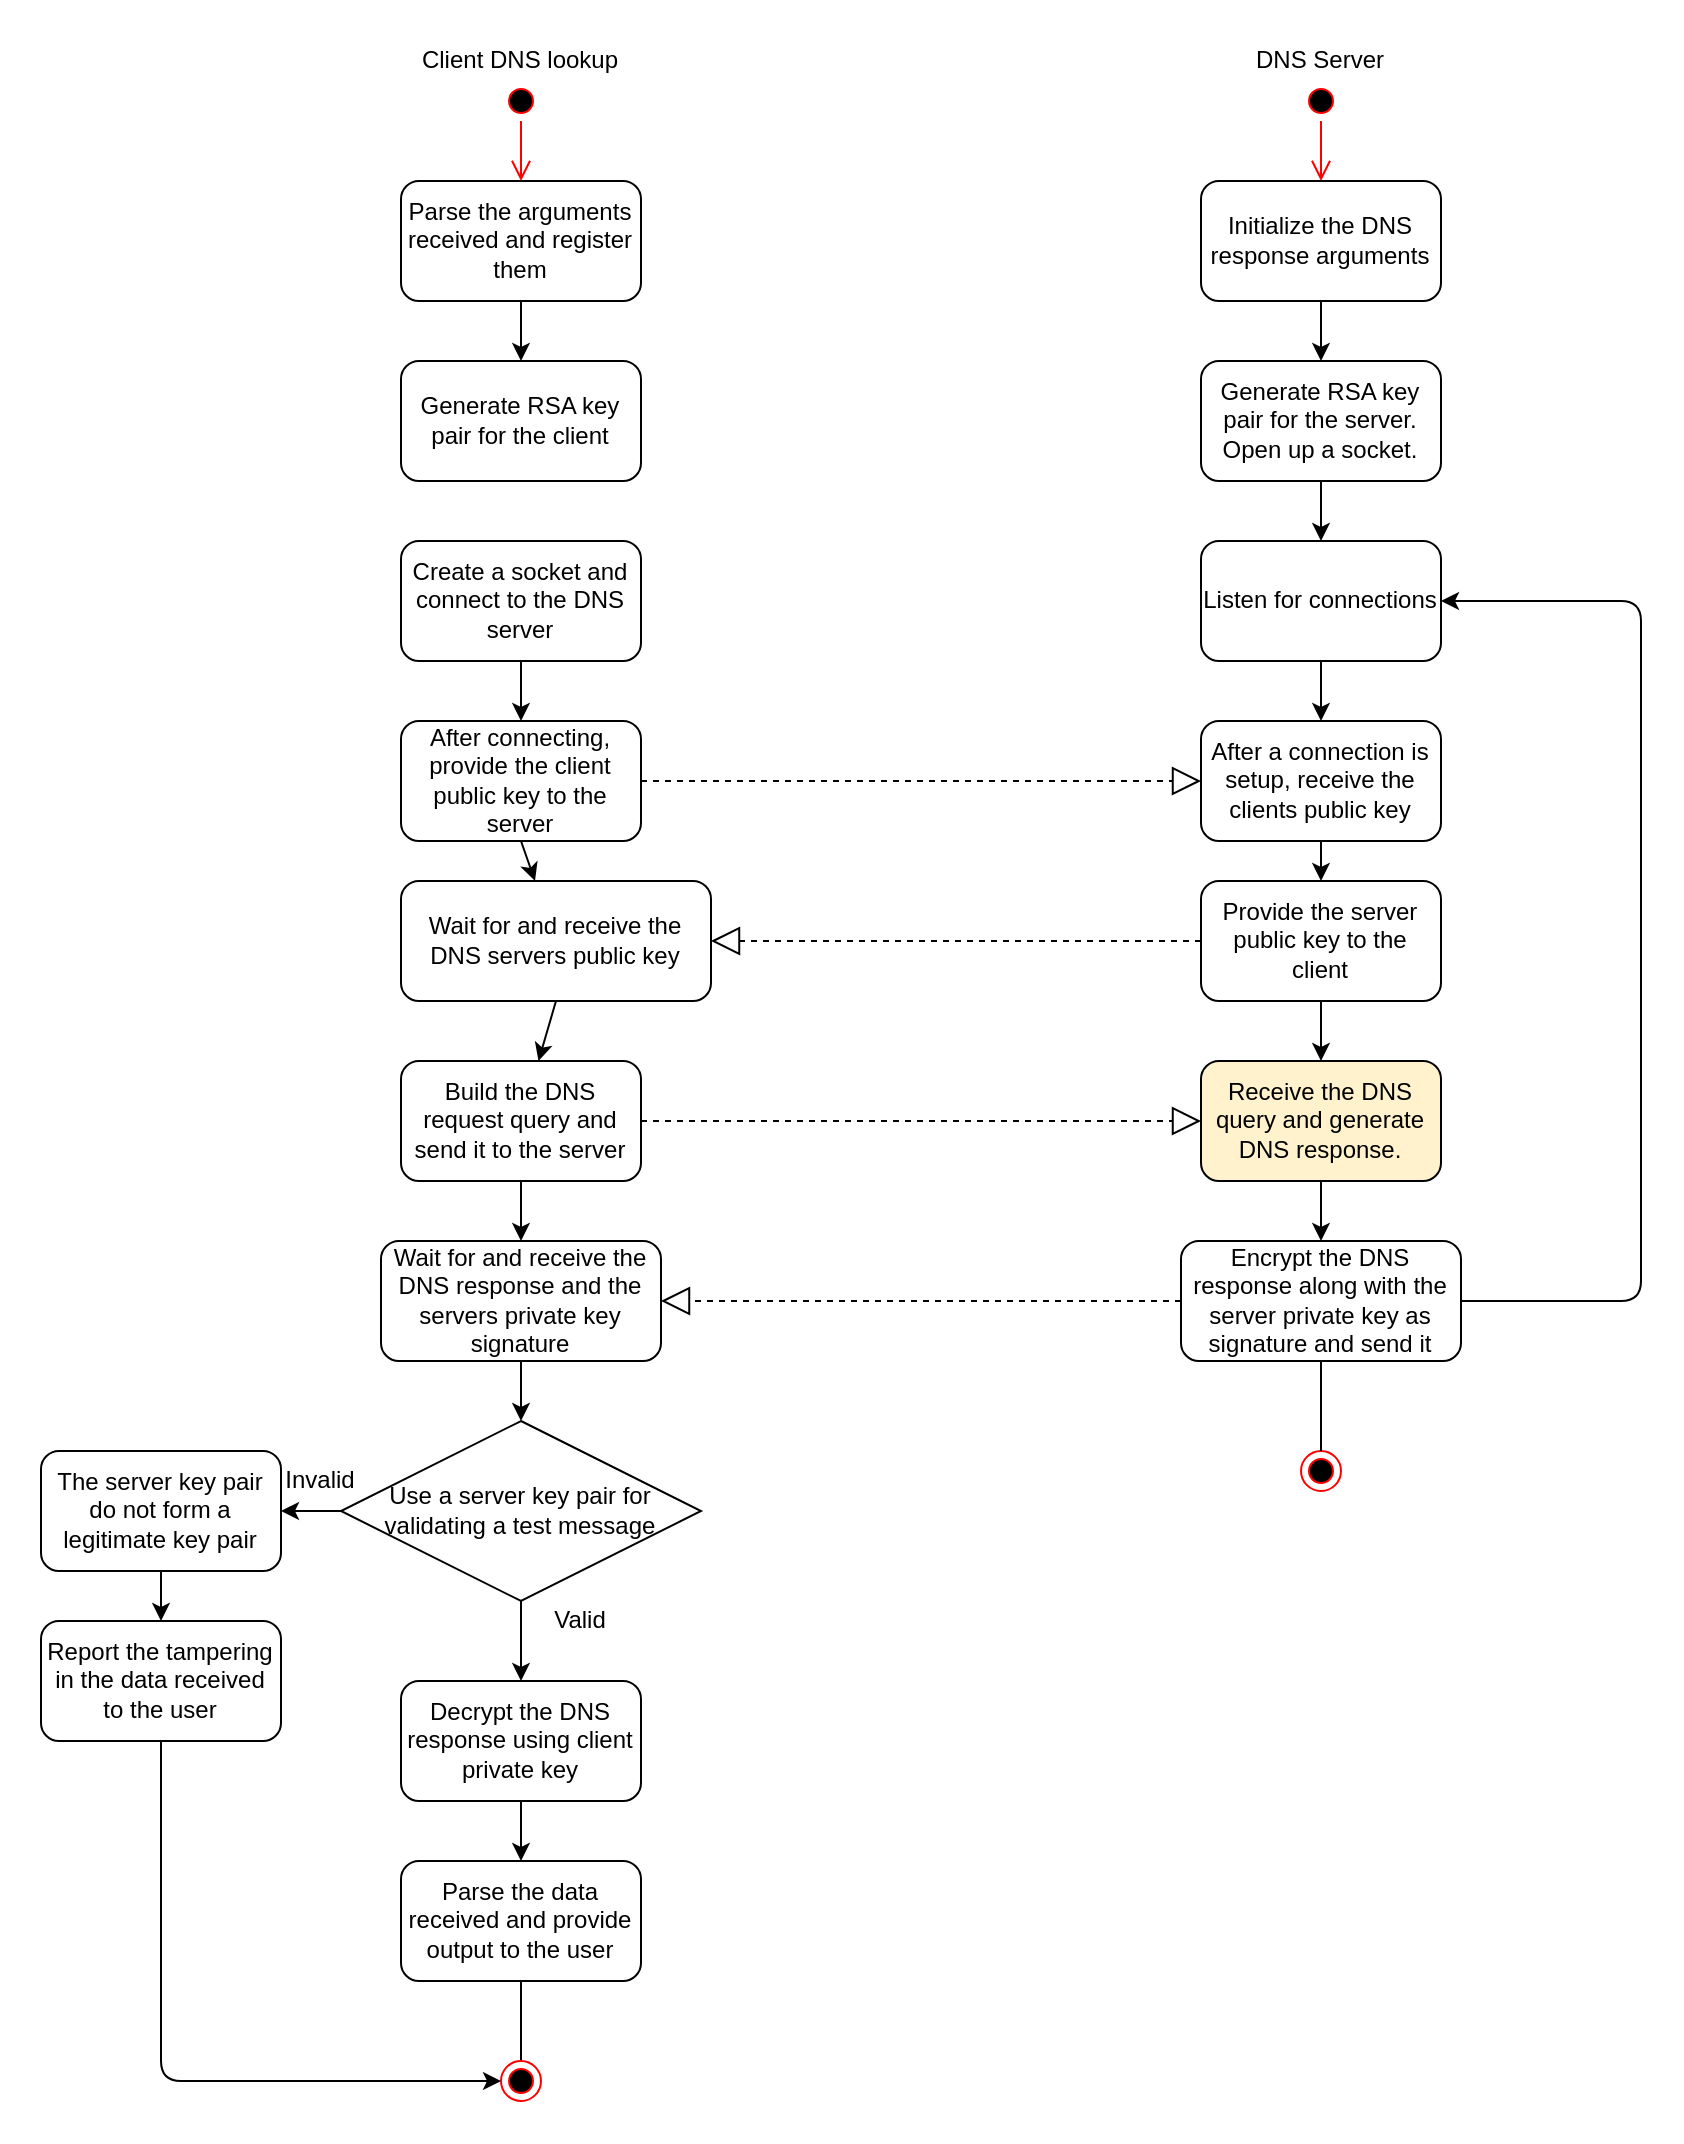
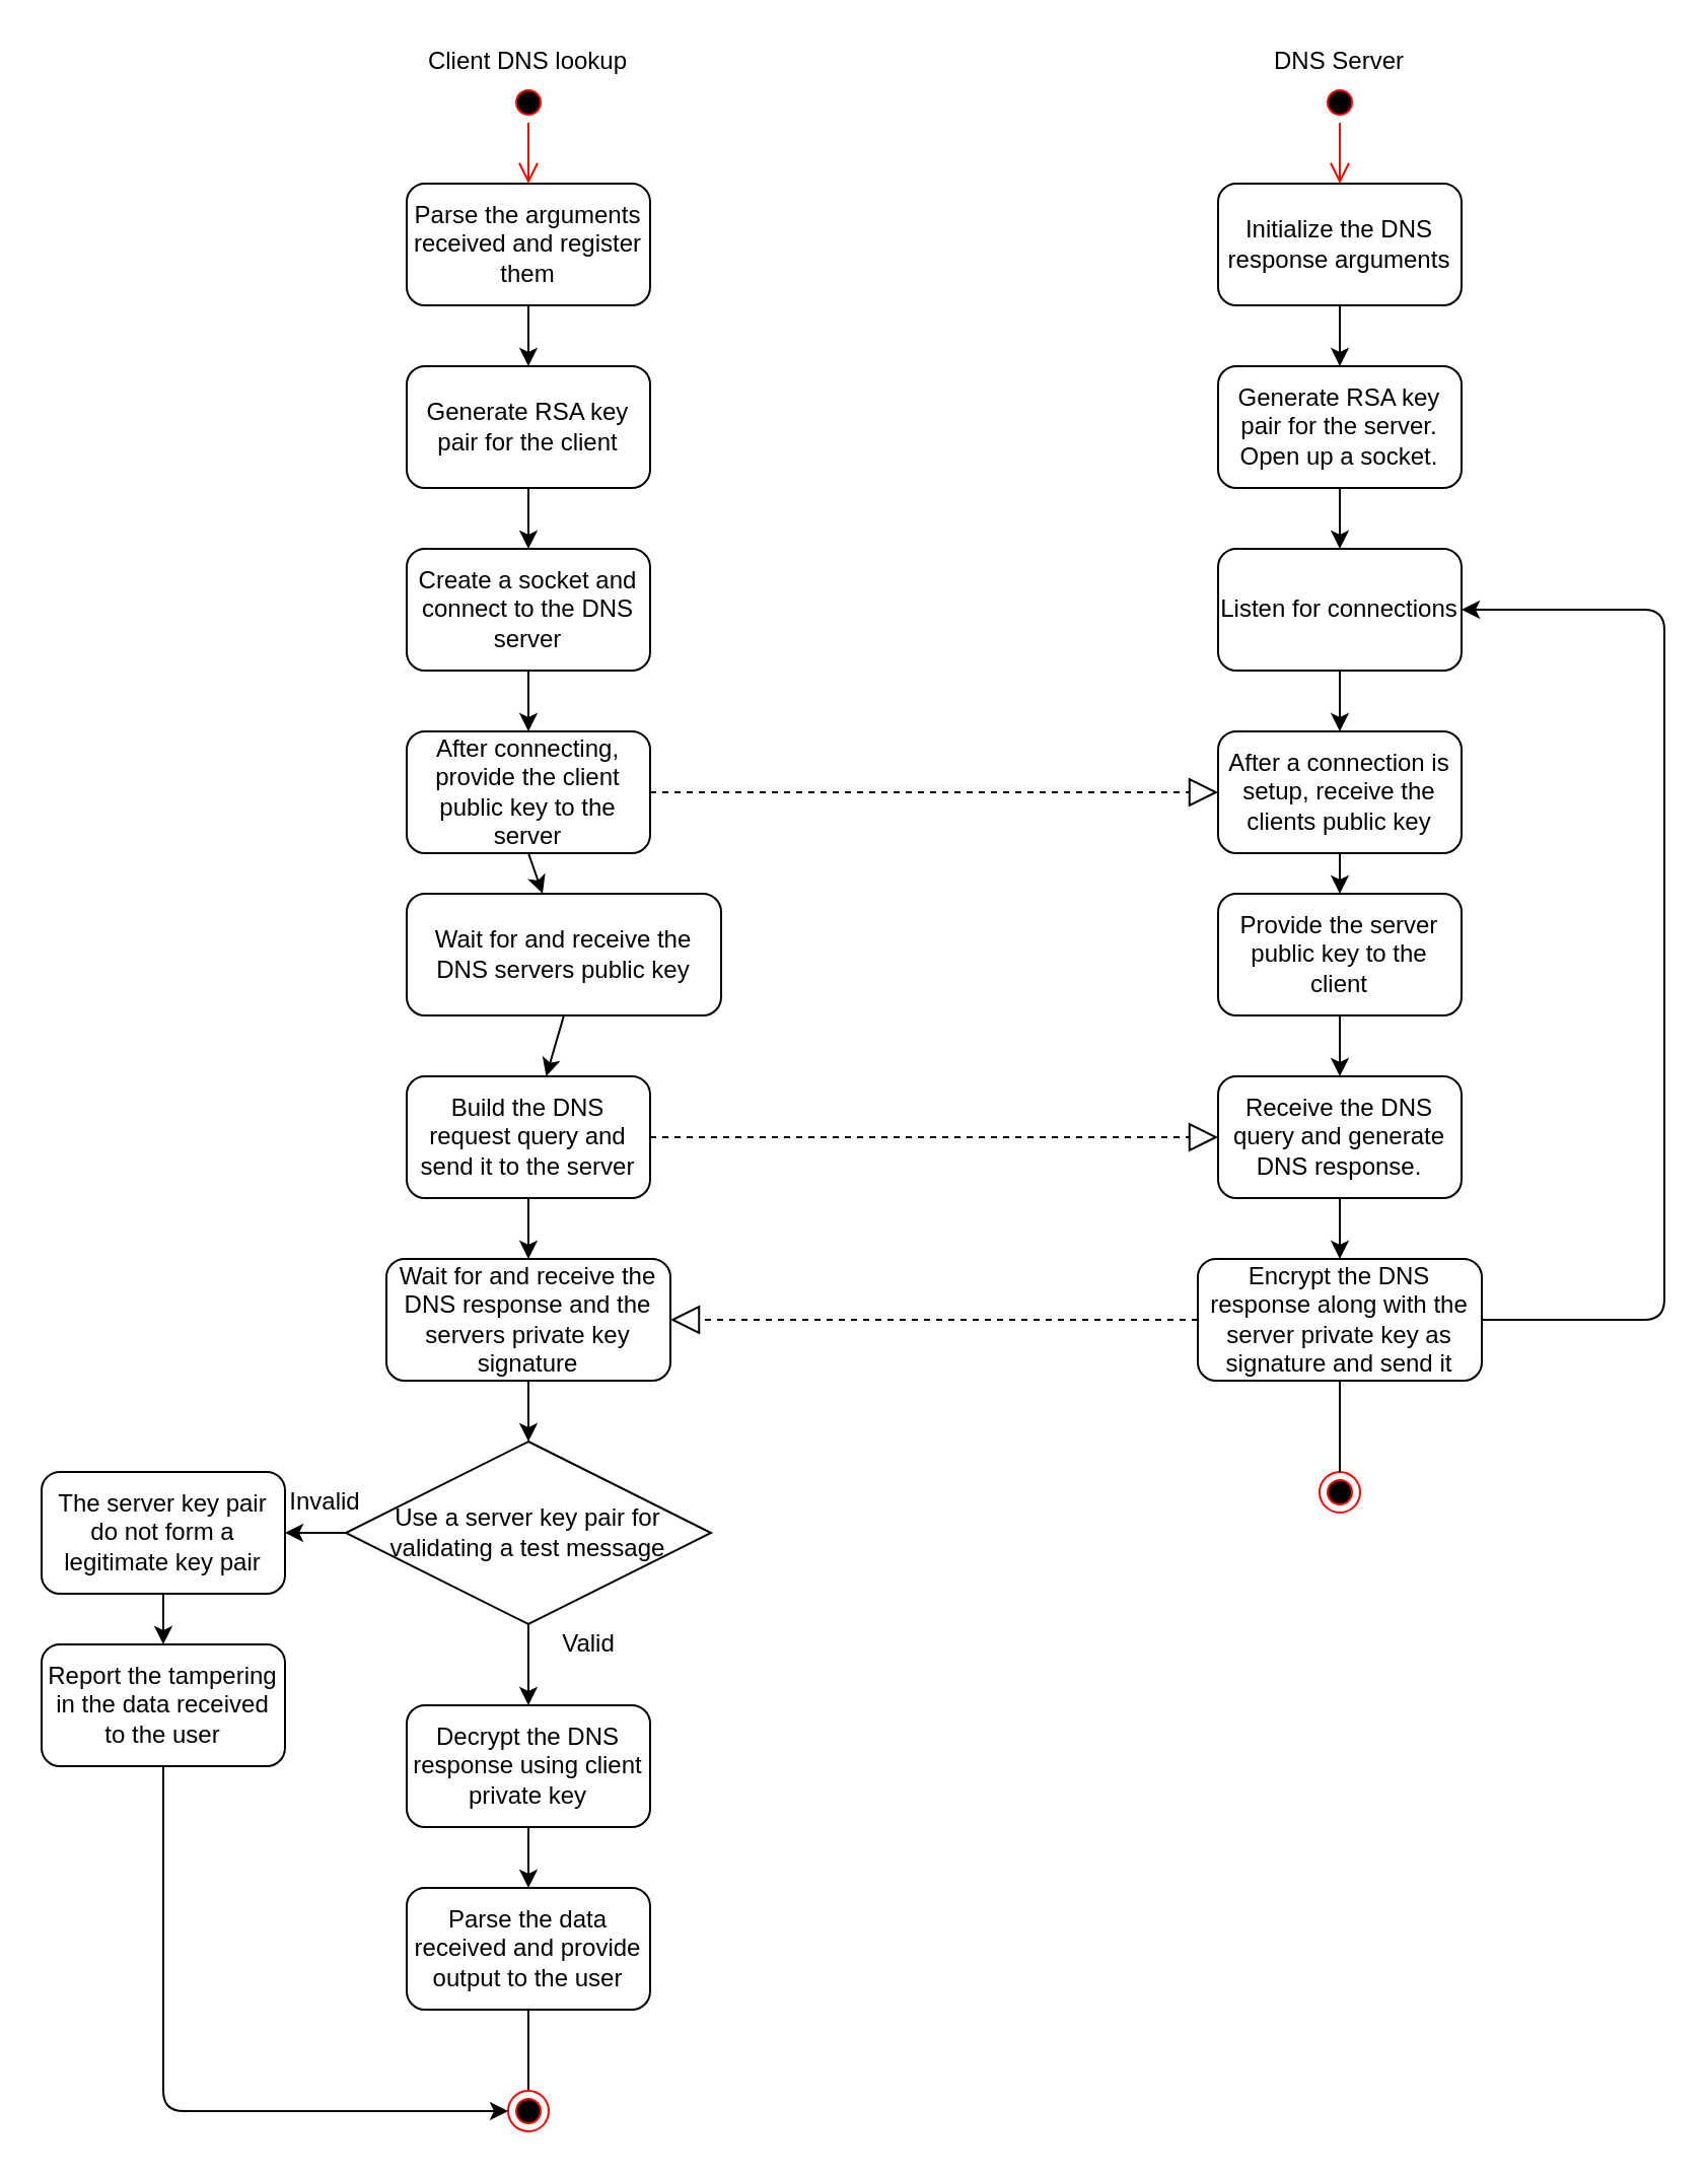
+ <mxCell id="5" value="" style="endArrow=classic;html=1;exitX=0.5;exitY=1;exitDx=0;exitDy=0;" parent="1" source="4" target="6" edge="1"><mxGeometry width="50" height="50" relative="1" as="geometry"><mxPoint x="240" y="160" as="sourcePoint" /><mxPoint x="260" y="280" as="targetPoint" /></mxGeometry></mxCell>
- <mxCell id="49" value="" style="endArrow=block;dashed=1;endFill=0;endSize=12;html=1;entryX=1;entryY=0.5;entryDx=0;entryDy=0;exitX=0;exitY=0.5;exitDx=0;exitDy=0;" parent="1" source="40" target="10" edge="1"><mxGeometry width="160" relative="1" as="geometry"><mxPoint x="250" y="410" as="sourcePoint" /><mxPoint x="410" y="410" as="targetPoint" /></mxGeometry></mxCell>
- <mxCell id="42" value="Receive the DNS query and generate DNS response." style="rounded=1;whiteSpace=wrap;html=1;fillColor=#fff2cc;" parent="1" vertex="1"><mxGeometry x="600" y="530" width="120" height="60" as="geometry" /></mxCell>
+ <mxCell id="42" value="Receive the DNS query and generate DNS response." style="rounded=1;whiteSpace=wrap;html=1;" parent="1" vertex="1"><mxGeometry x="600" y="530" width="120" height="60" as="geometry" /></mxCell>
